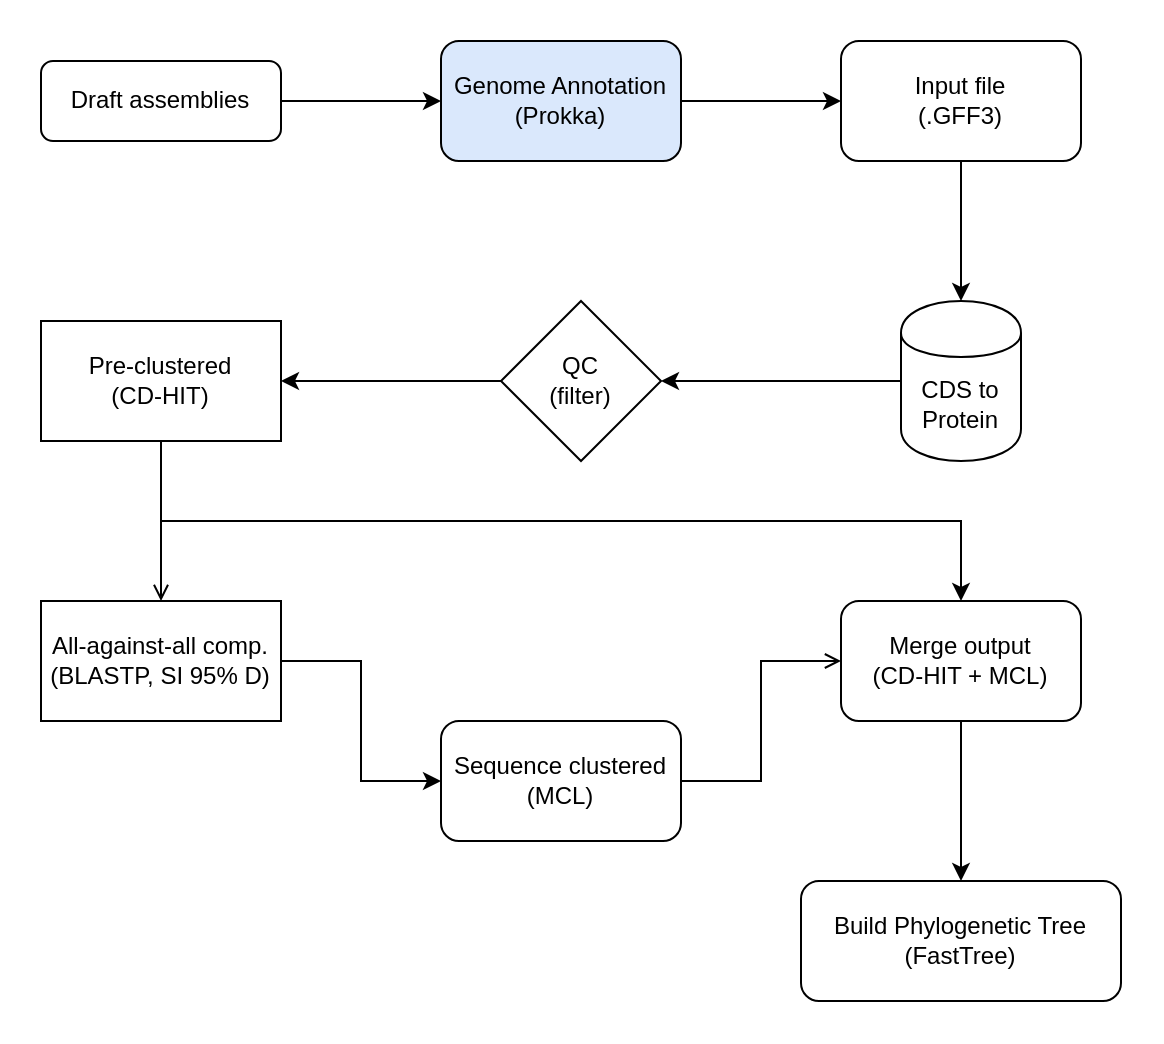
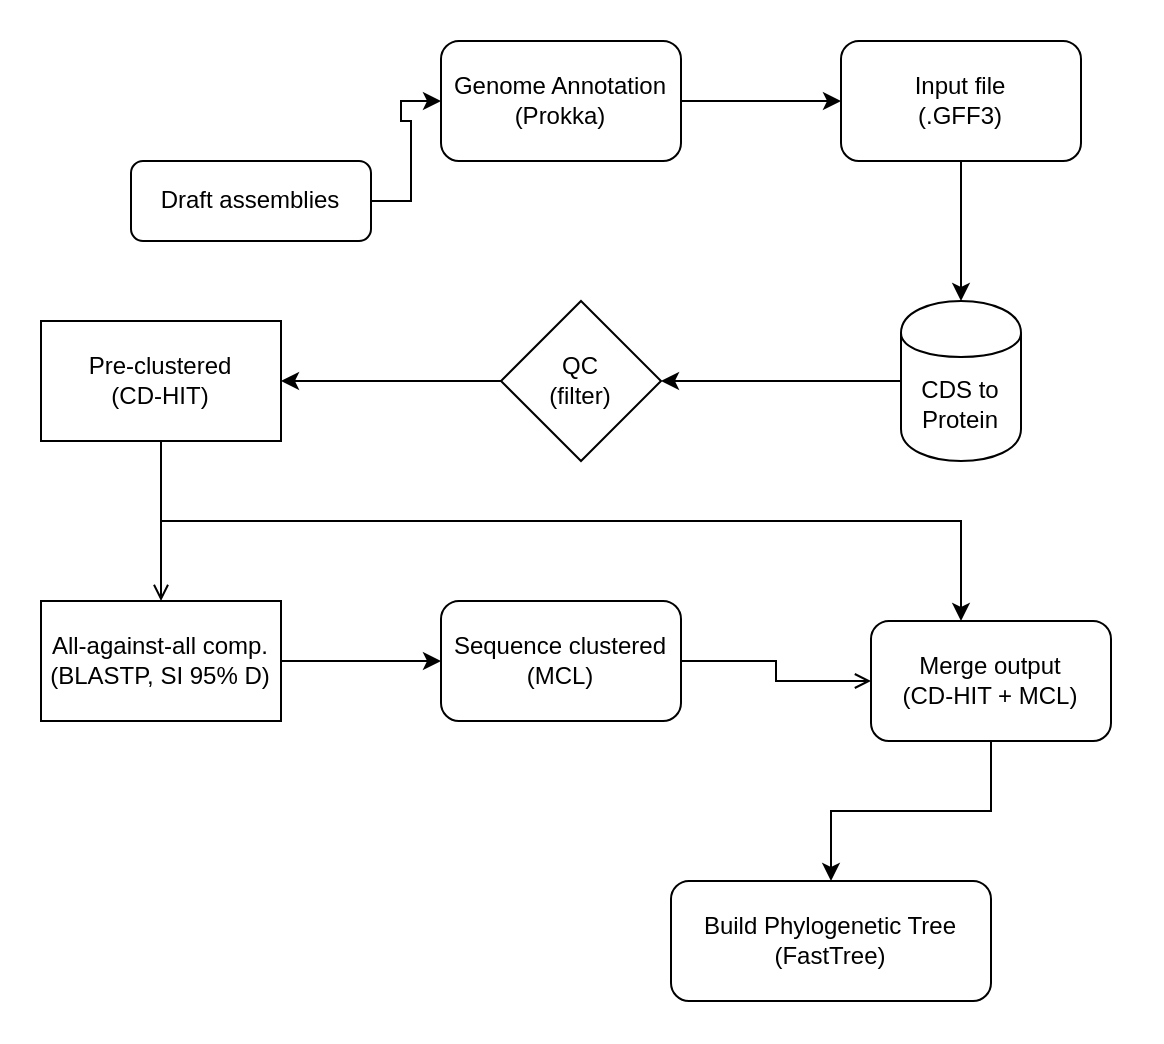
- <mxCell id="3" value="Draft assemblies" style="rounded=1;whiteSpace=wrap;html=1;fontSize=12;glass=0;strokeWidth=1;shadow=0;" parent="1" vertex="1"><mxGeometry x="20" y="30" width="120" height="40" as="geometry" /></mxCell>
+ <mxCell id="3" value="Draft assemblies" style="rounded=1;whiteSpace=wrap;html=1;fontSize=12;glass=0;strokeWidth=1;shadow=0;" parent="1" vertex="1"><mxGeometry x="65" y="80" width="120" height="40" as="geometry" /></mxCell>
- <mxCell id="5" value="Genome Annotation&lt;br&gt;(Prokka)" style="rounded=1;whiteSpace=wrap;html=1;shadow=0;strokeWidth=1;glass=0;fillColor=#dae8fc;" vertex="1" parent="1"><mxGeometry x="220" y="20" width="120" height="60" as="geometry" /></mxCell>
+ <mxCell id="5" value="Genome Annotation&lt;br&gt;(Prokka)" style="rounded=1;whiteSpace=wrap;html=1;shadow=0;strokeWidth=1;glass=0;" vertex="1" parent="1"><mxGeometry x="220" y="20" width="120" height="60" as="geometry" /></mxCell>
- <mxCell id="20" value="Merge output&lt;br&gt;(CD-HIT + MCL)" style="whiteSpace=wrap;html=1;rounded=1;" vertex="1" parent="1"><mxGeometry x="420" y="300" width="120" height="60" as="geometry" /></mxCell>
+ <mxCell id="20" value="Merge output&lt;br&gt;(CD-HIT + MCL)" style="whiteSpace=wrap;html=1;rounded=1;" vertex="1" parent="1"><mxGeometry x="435" y="310" width="120" height="60" as="geometry" /></mxCell>
- <mxCell id="18" value="Sequence clustered&lt;br&gt;(MCL)" style="rounded=1;whiteSpace=wrap;html=1;" vertex="1" parent="1"><mxGeometry x="220" y="360" width="120" height="60" as="geometry" /></mxCell>
+ <mxCell id="18" value="Sequence clustered&lt;br&gt;(MCL)" style="rounded=1;whiteSpace=wrap;html=1;" vertex="1" parent="1"><mxGeometry x="220" y="300" width="120" height="60" as="geometry" /></mxCell>
- <mxCell id="21" value="Build Phylogenetic Tree&lt;br&gt;(FastTree)" style="whiteSpace=wrap;html=1;rounded=1;" vertex="1" parent="1"><mxGeometry x="400" y="440" width="160" height="60" as="geometry" /></mxCell>
+ <mxCell id="21" value="Build Phylogenetic Tree&lt;br&gt;(FastTree)" style="whiteSpace=wrap;html=1;rounded=1;" vertex="1" parent="1"><mxGeometry x="335" y="440" width="160" height="60" as="geometry" /></mxCell>
